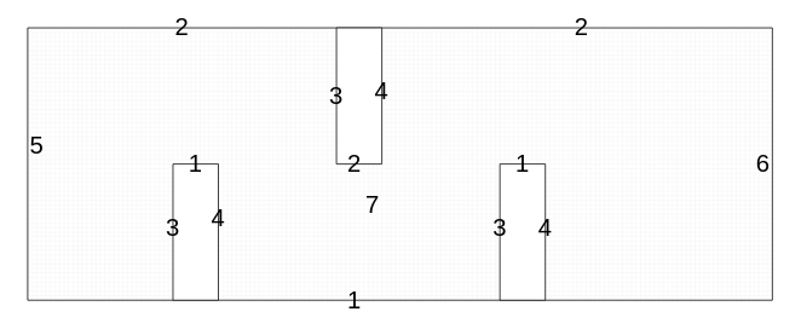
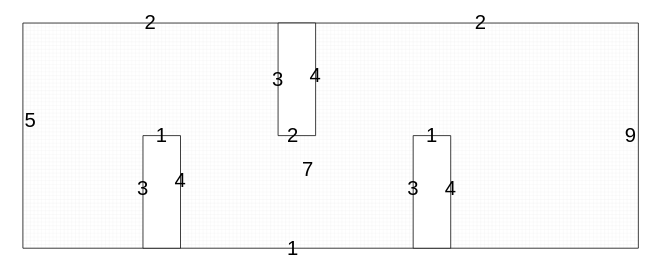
- <mxCell id="19" value="&lt;font style=&quot;font-size: 27px&quot;&gt;6&lt;/font&gt;" style="text;html=1;strokeColor=none;fillColor=none;align=center;verticalAlign=middle;whiteSpace=wrap;rounded=0;strokeWidth=6;" parent="1" vertex="1"><mxGeometry x="820" y="170" width="40" height="20" as="geometry" /></mxCell>
+ <mxCell id="19" value="&lt;font style=&quot;font-size: 27px&quot;&gt;9&lt;/font&gt;" style="text;html=1;strokeColor=none;fillColor=none;align=center;verticalAlign=middle;whiteSpace=wrap;rounded=0;strokeWidth=6;" parent="1" vertex="1"><mxGeometry x="820" y="170" width="40" height="20" as="geometry" /></mxCell>
